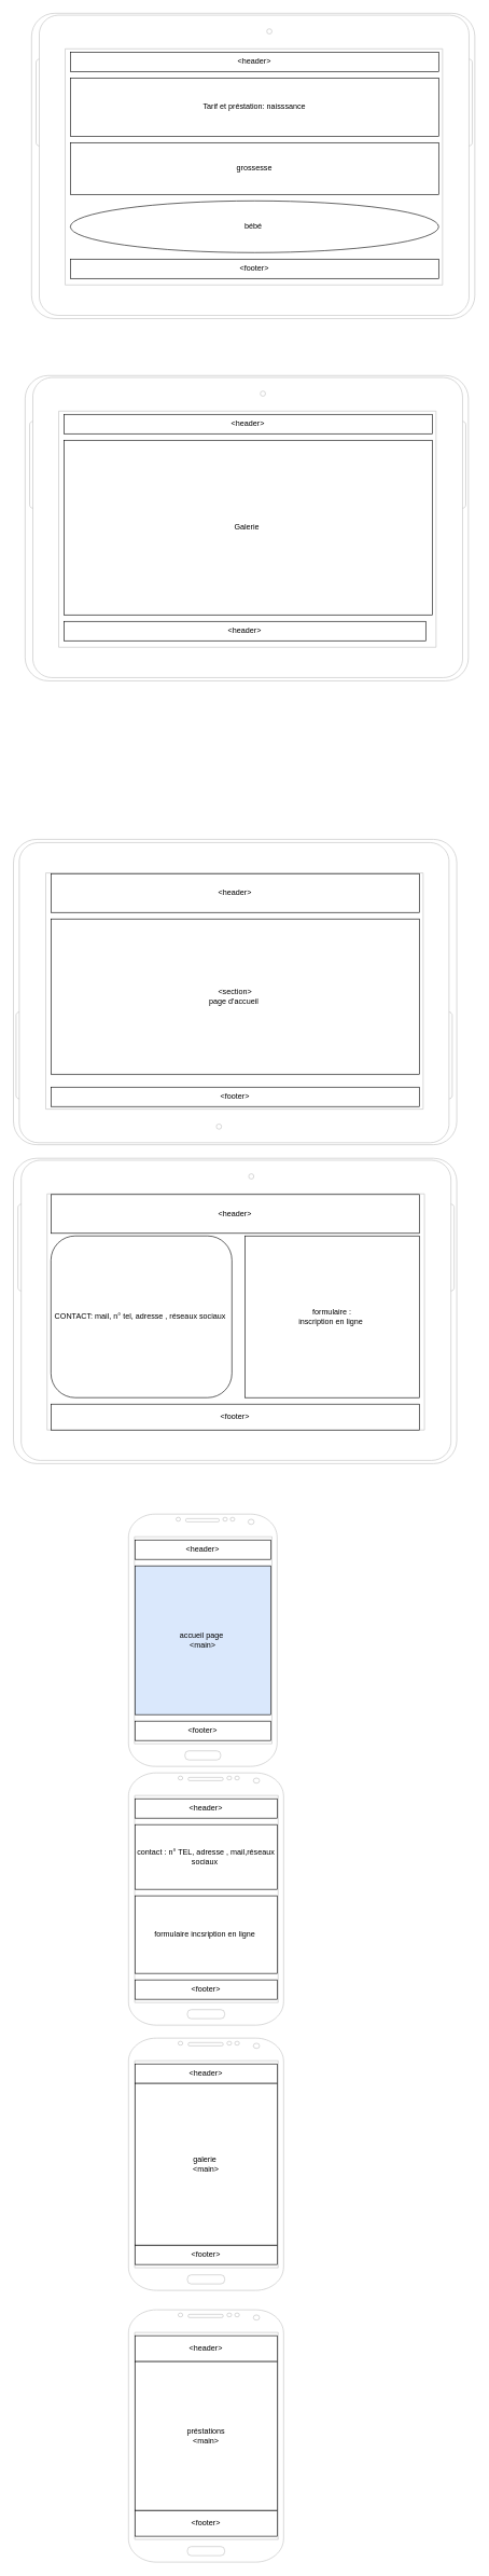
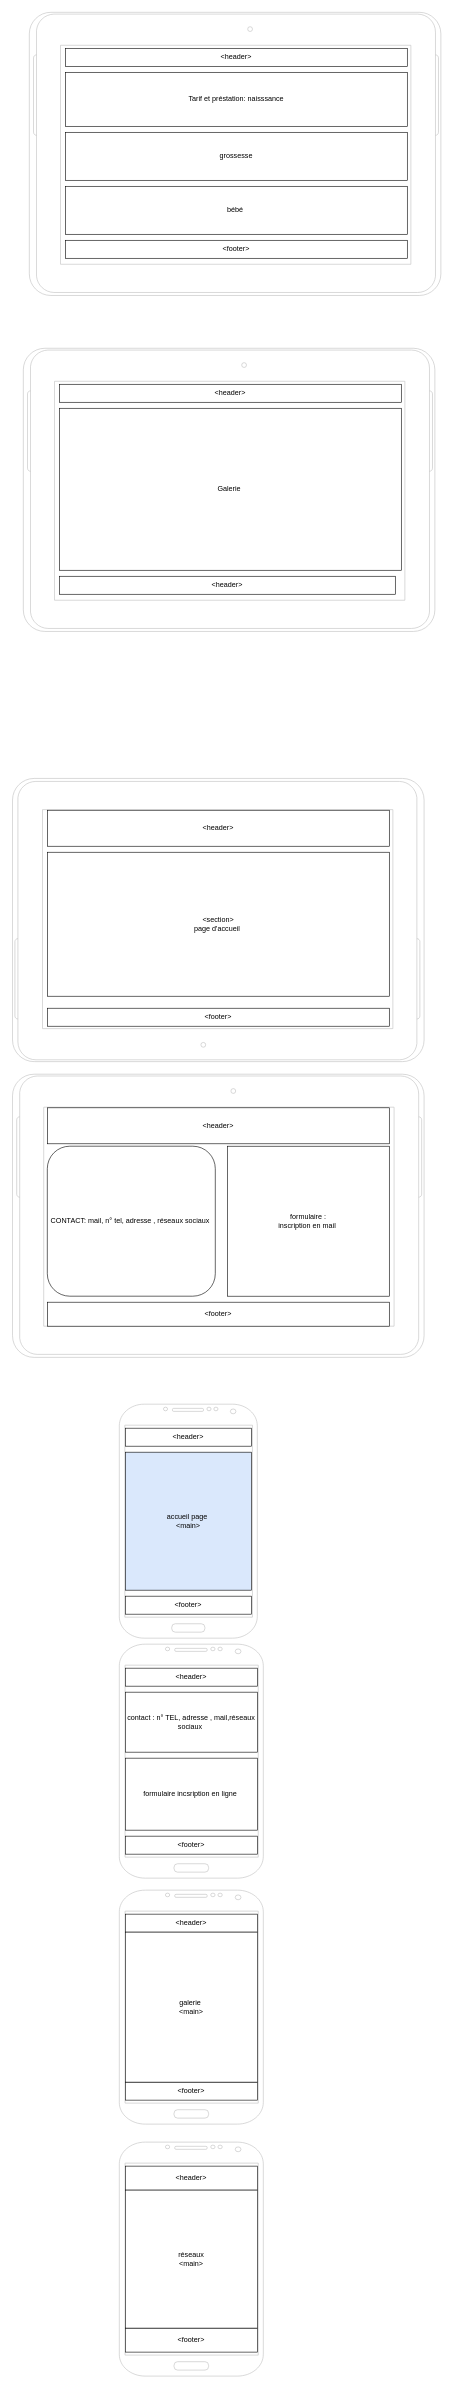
- <mxCell id="20" value="bébé&amp;nbsp;" style="ellipse;whiteSpace=wrap;html=1;" vertex="1" parent="1"><mxGeometry x="108" y="310" width="570" height="80" as="geometry" /></mxCell>
+ <mxCell id="20" value="bébé&amp;nbsp;" style="rounded=0;whiteSpace=wrap;html=1;" vertex="1" parent="1"><mxGeometry x="108" y="310" width="570" height="80" as="geometry" /></mxCell>
- <mxCell id="10" value="formulaire :&lt;br&gt;inscription en ligne&amp;nbsp;" style="rounded=0;whiteSpace=wrap;html=1;" vertex="1" parent="1"><mxGeometry x="378" y="1910" width="270" height="250" as="geometry" /></mxCell>
+ <mxCell id="10" value="formulaire :&lt;br&gt;inscription en mail&amp;nbsp;" style="rounded=0;whiteSpace=wrap;html=1;" vertex="1" parent="1"><mxGeometry x="378" y="1910" width="270" height="250" as="geometry" /></mxCell>
- <mxCell id="37" value="préstations&lt;br&gt;&amp;lt;main&amp;gt;" style="rounded=0;whiteSpace=wrap;html=1;" vertex="1" parent="1"><mxGeometry x="208" y="3650" width="220" height="230" as="geometry" /></mxCell>
+ <mxCell id="37" value="réseaux&lt;br&gt;&amp;lt;main&amp;gt;" style="rounded=0;whiteSpace=wrap;html=1;" vertex="1" parent="1"><mxGeometry x="208" y="3650" width="220" height="230" as="geometry" /></mxCell>
